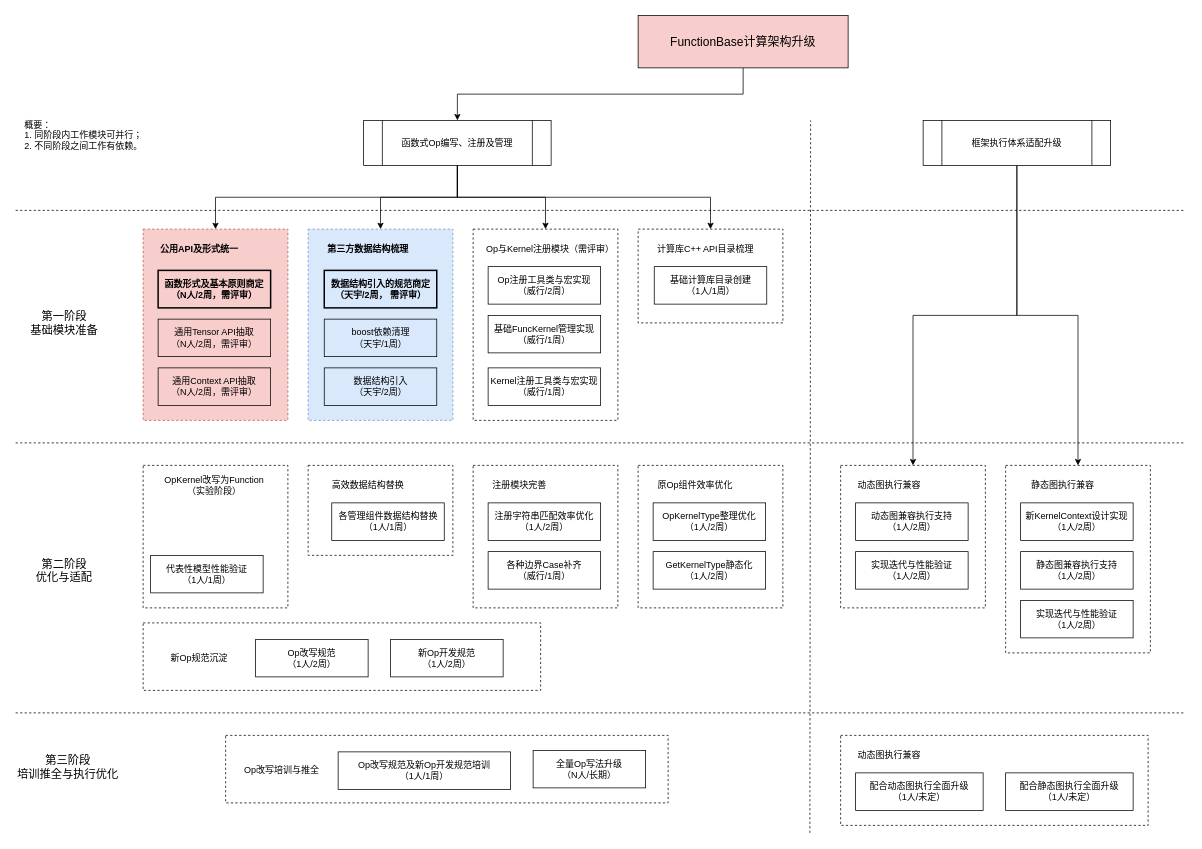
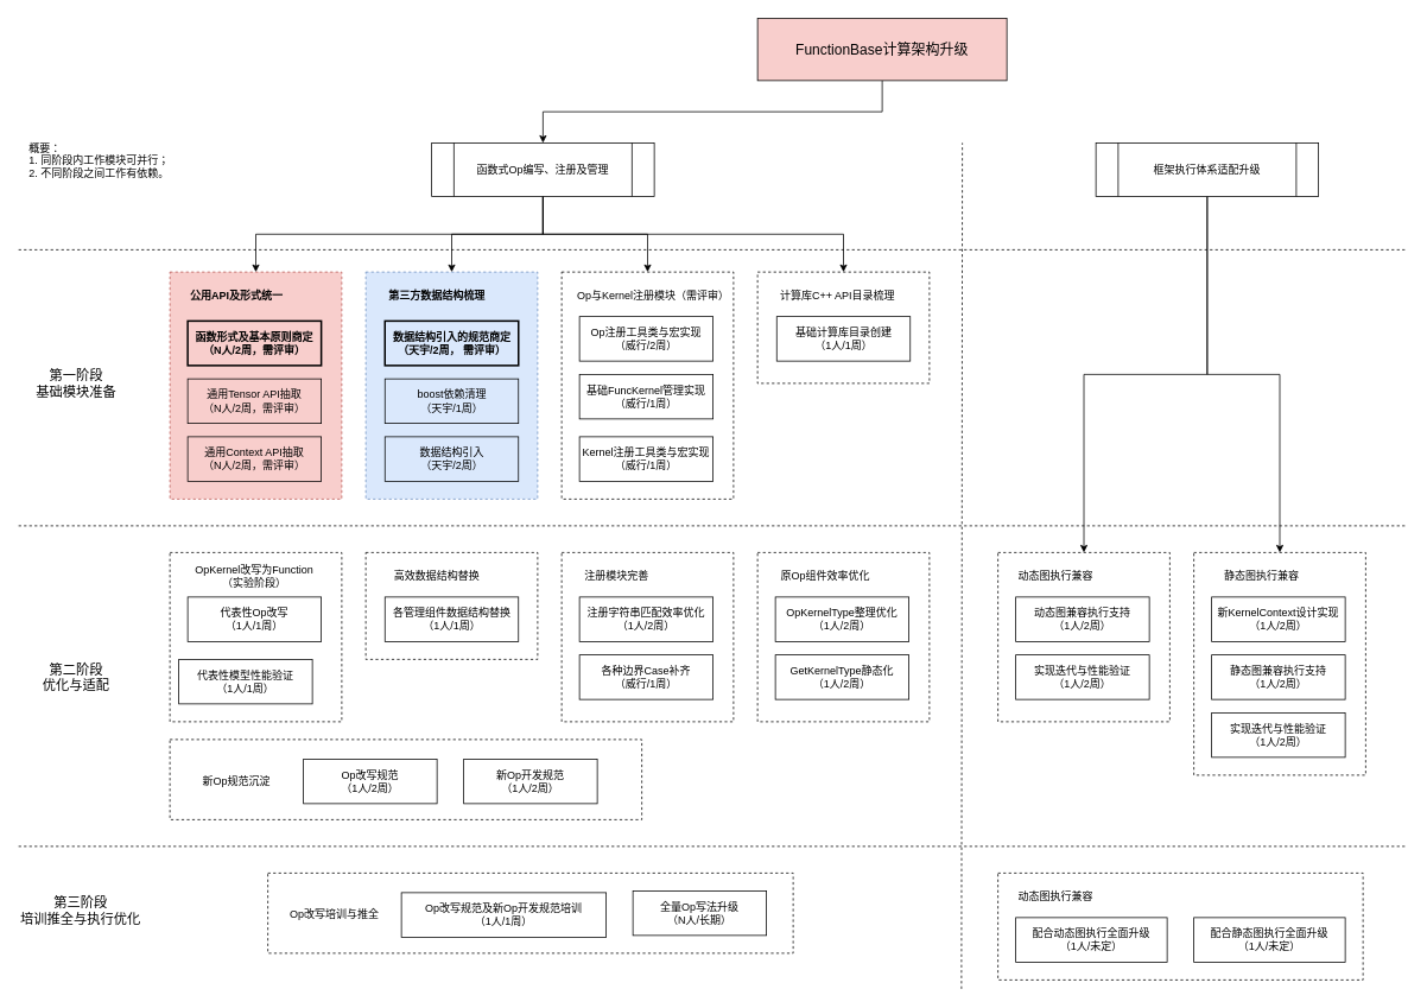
+ <mxCell id="45" value="代表性Op改写&lt;br&gt;（1人/1周）" style="text;html=1;fillColor=none;align=center;verticalAlign=middle;whiteSpace=wrap;rounded=0;strokeColor=#000000;" parent="1" vertex="1"><mxGeometry x="210" y="670" width="150" height="50" as="geometry" /></mxCell>
- <mxCell id="42" value="各管理组件数据结构替换&lt;br&gt;（1人/1周）" style="text;html=1;fillColor=none;align=center;verticalAlign=middle;whiteSpace=wrap;rounded=0;strokeColor=#000000;" parent="1" vertex="1"><mxGeometry x="441.5" y="670" width="150" height="50" as="geometry" /></mxCell>
+ <mxCell id="42" value="各管理组件数据结构替换&lt;br&gt;（1人/1周）" style="text;html=1;fillColor=none;align=center;verticalAlign=middle;whiteSpace=wrap;rounded=0;strokeColor=#000000;" parent="1" vertex="1"><mxGeometry x="431.5" y="670" width="150" height="50" as="geometry" /></mxCell>
